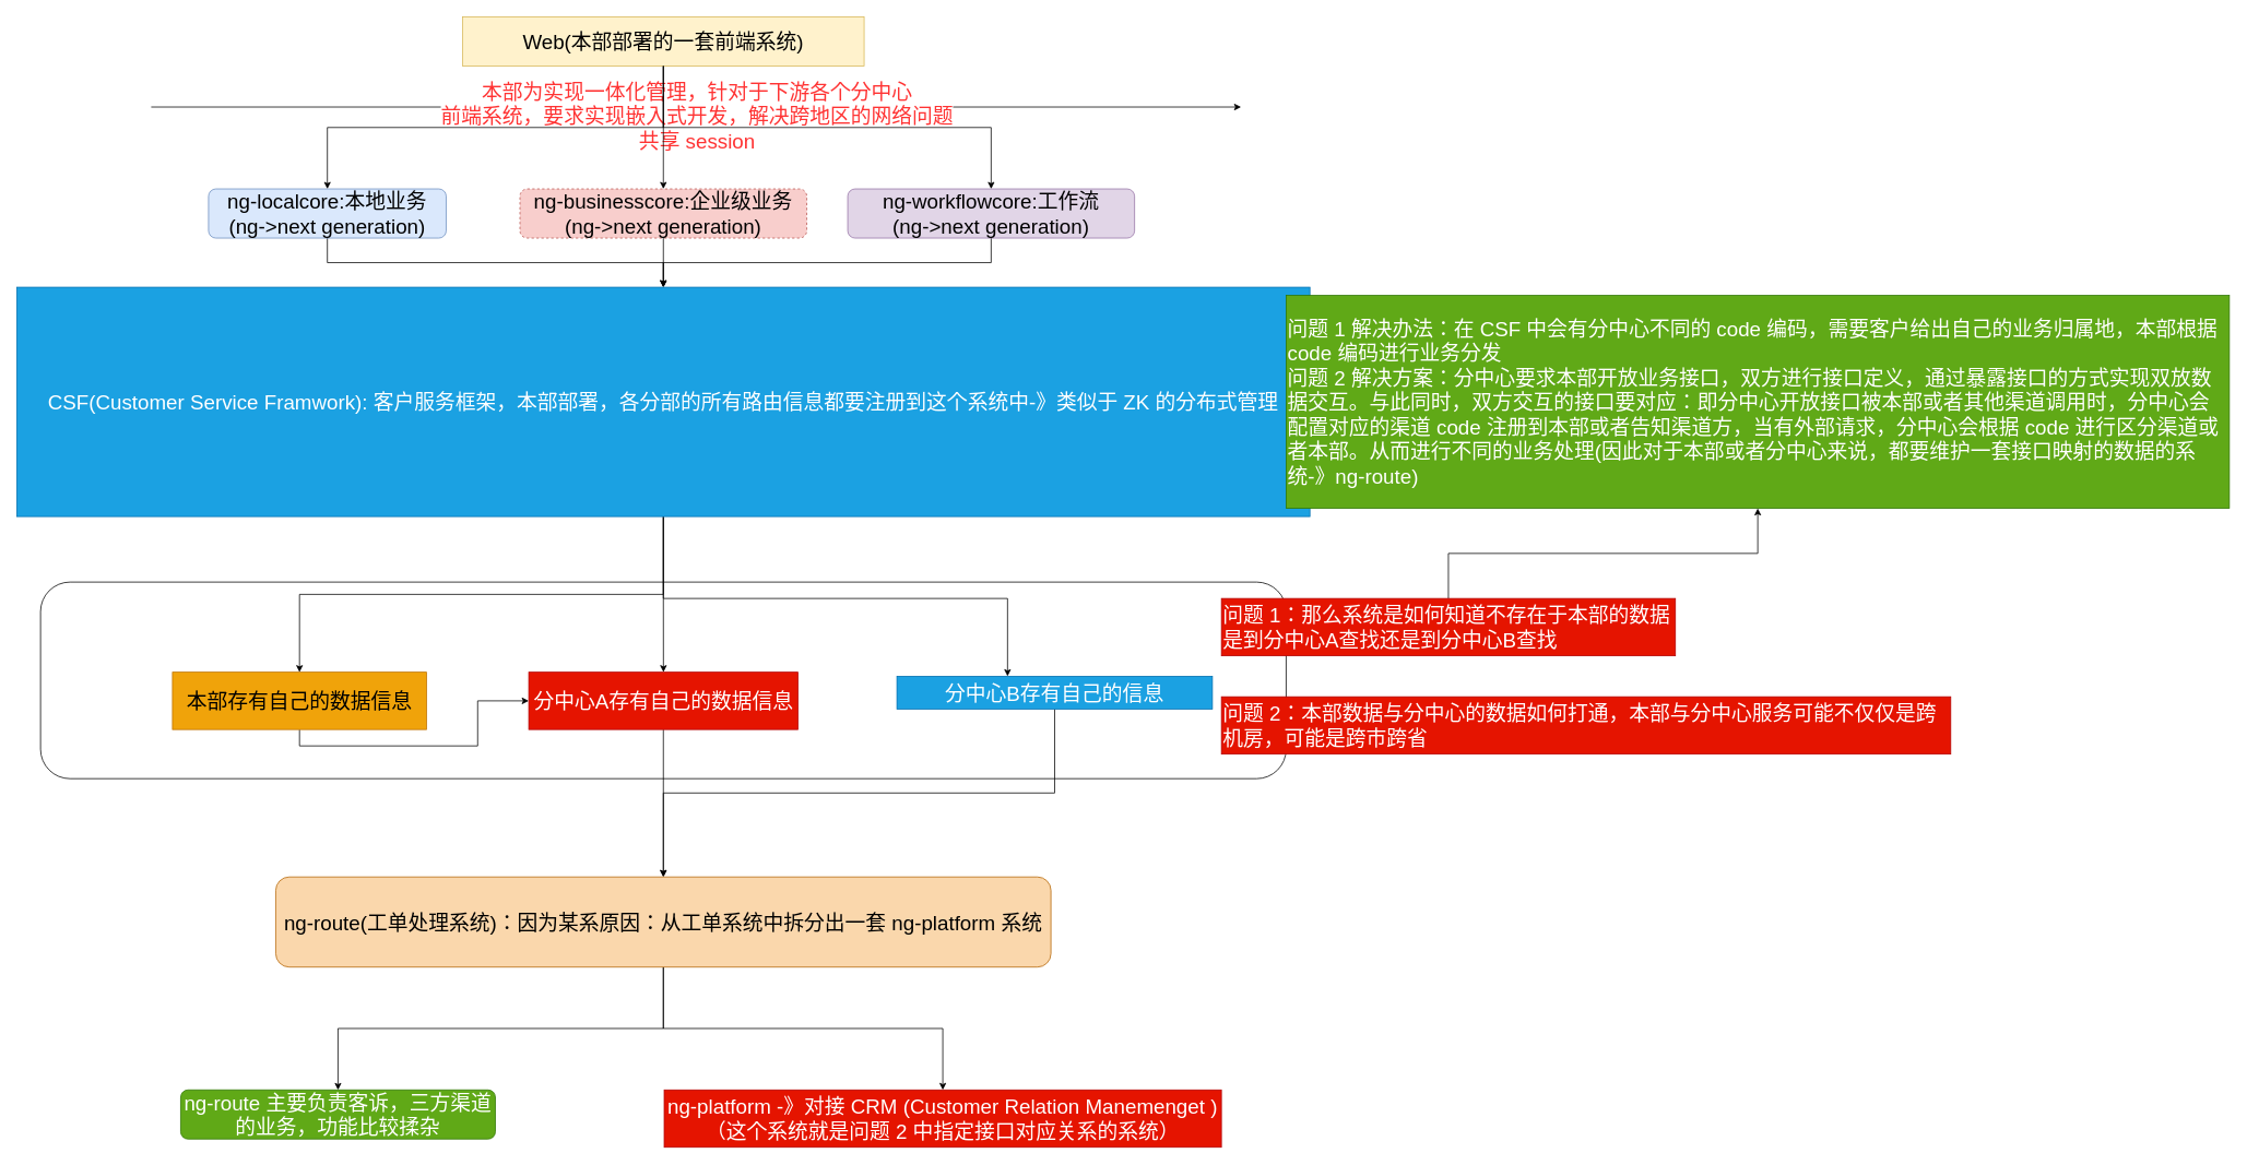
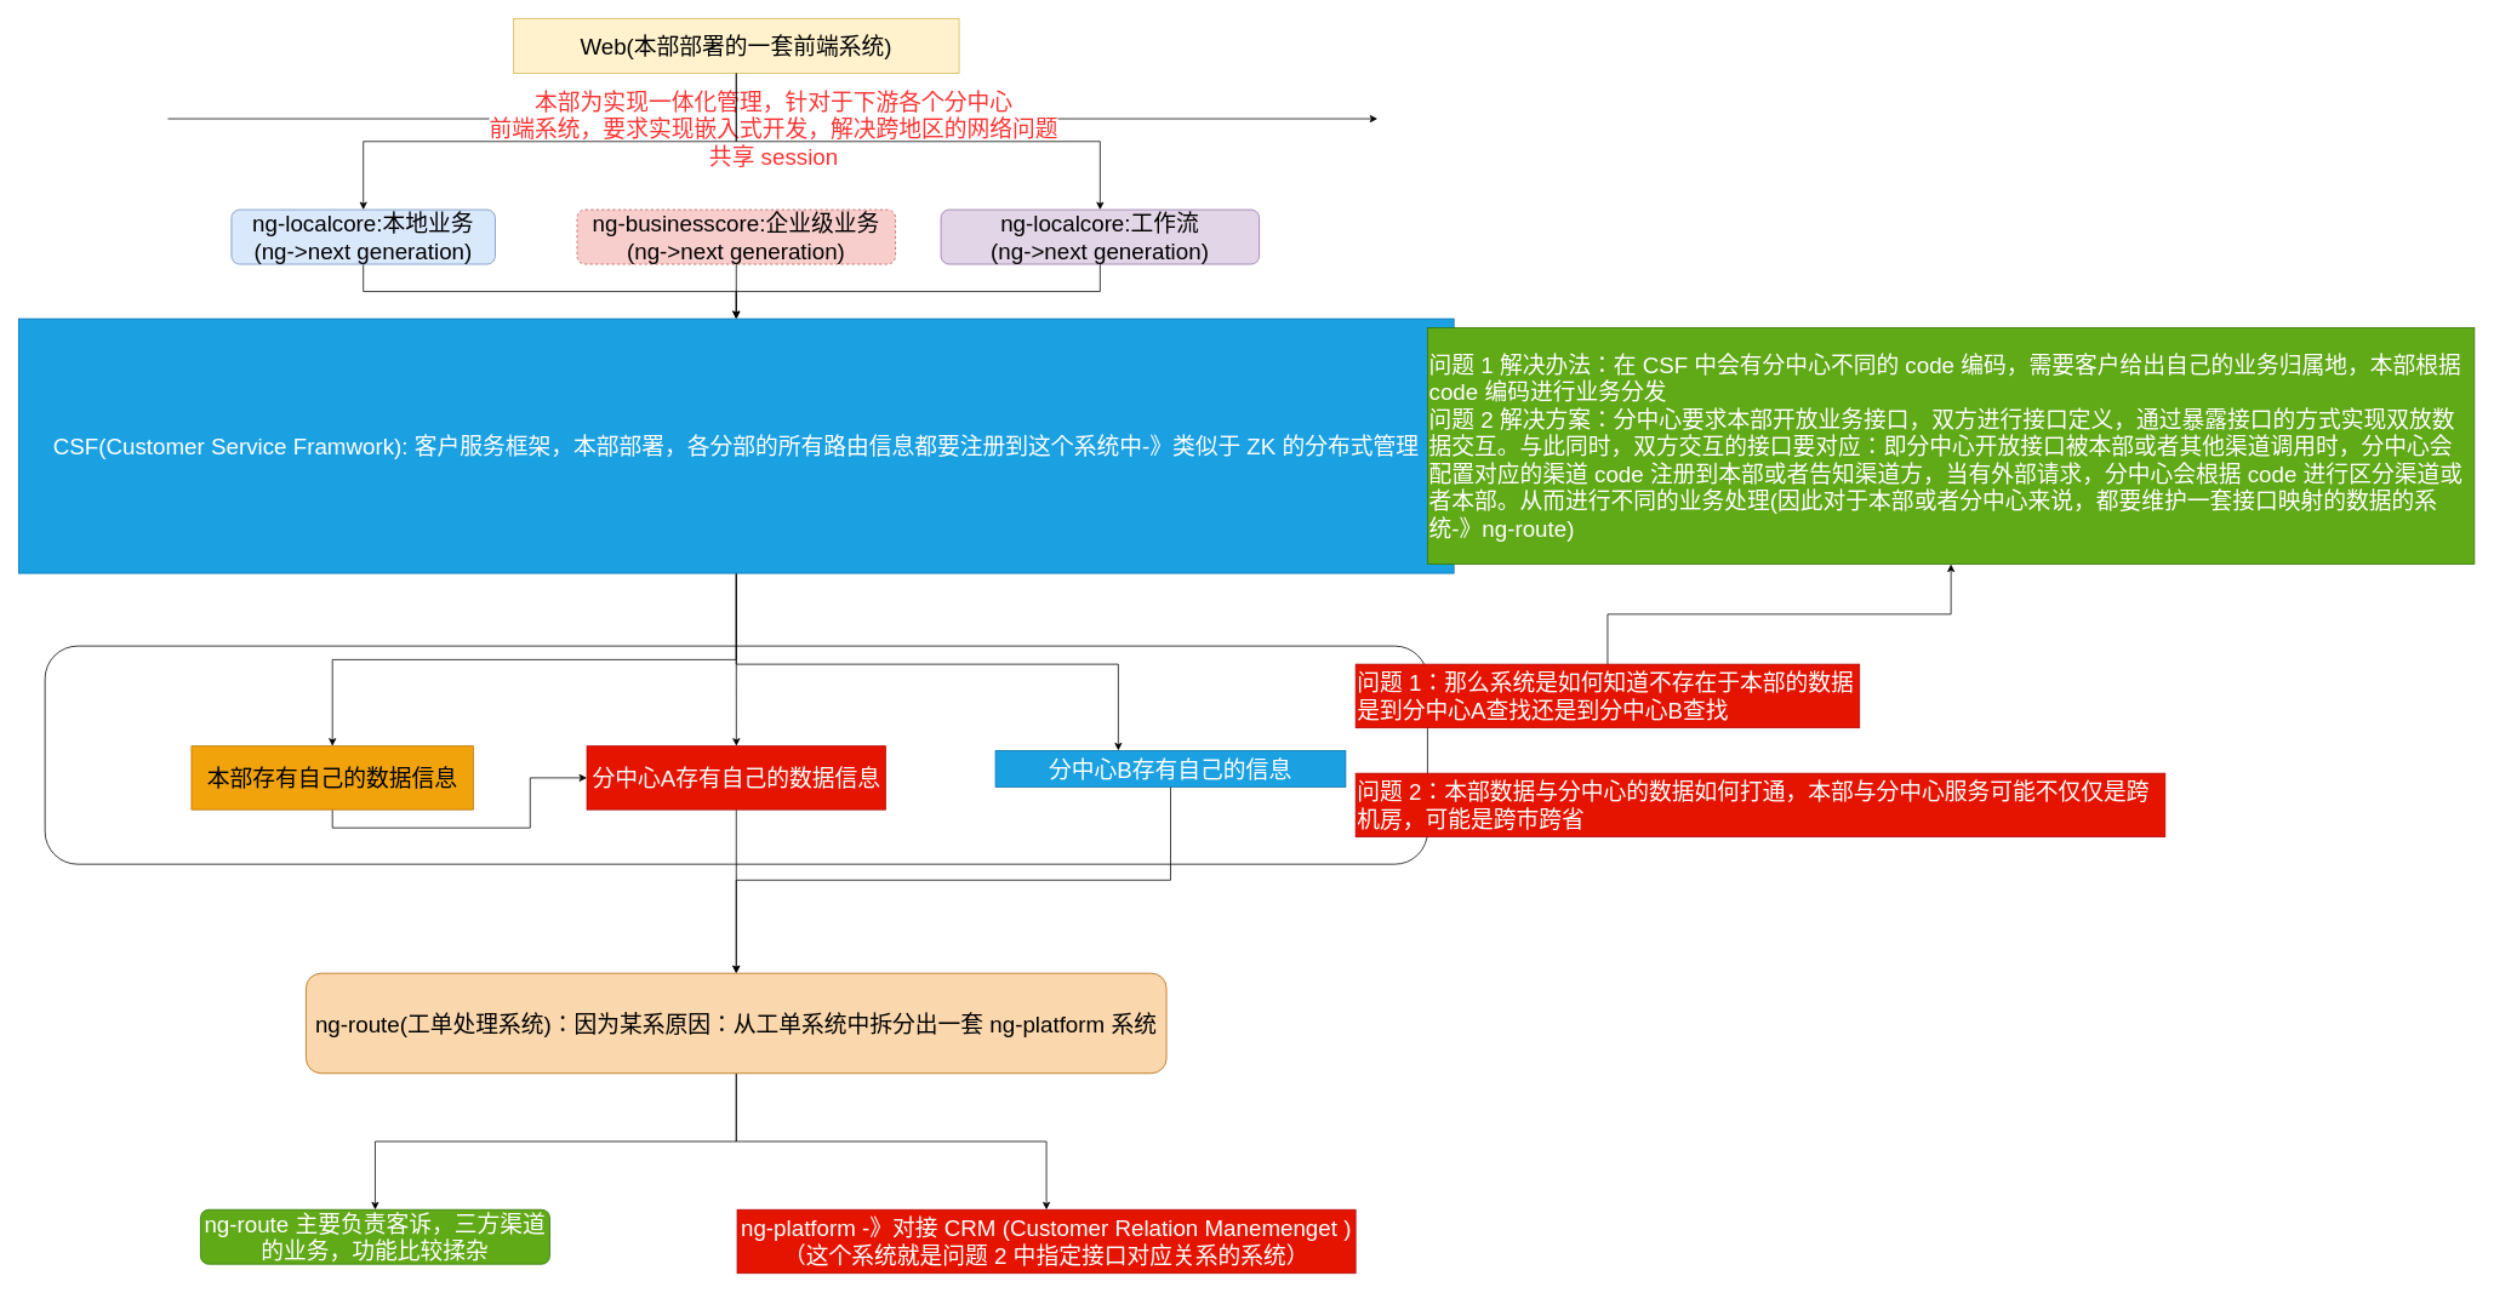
- <mxCell id="14" style="edgeStyle=orthogonalEdgeStyle;rounded=0;orthogonalLoop=1;jettySize=auto;html=1;exitX=0.5;exitY=1;exitDx=0;exitDy=0;entryX=0.5;entryY=0;entryDx=0;entryDy=0;fontSize=25;" edge="1" parent="1" source="3" target="10"><mxGeometry relative="1" as="geometry" /></mxCell>
- <mxCell id="12" value="ng-workflowcore:工作流&lt;br&gt;(ng-&amp;gt;next generation)" style="rounded=1;whiteSpace=wrap;html=1;fontSize=25;fillColor=#e1d5e7;strokeColor=#9673a6;" vertex="1" parent="1"><mxGeometry x="1034" y="230" width="350" height="60" as="geometry" /></mxCell>
+ <mxCell id="12" value="ng-localcore:工作流&lt;br&gt;(ng-&amp;gt;next generation)" style="rounded=1;whiteSpace=wrap;html=1;fontSize=25;fillColor=#e1d5e7;strokeColor=#9673a6;" vertex="1" parent="1"><mxGeometry x="1034" y="230" width="350" height="60" as="geometry" /></mxCell>
